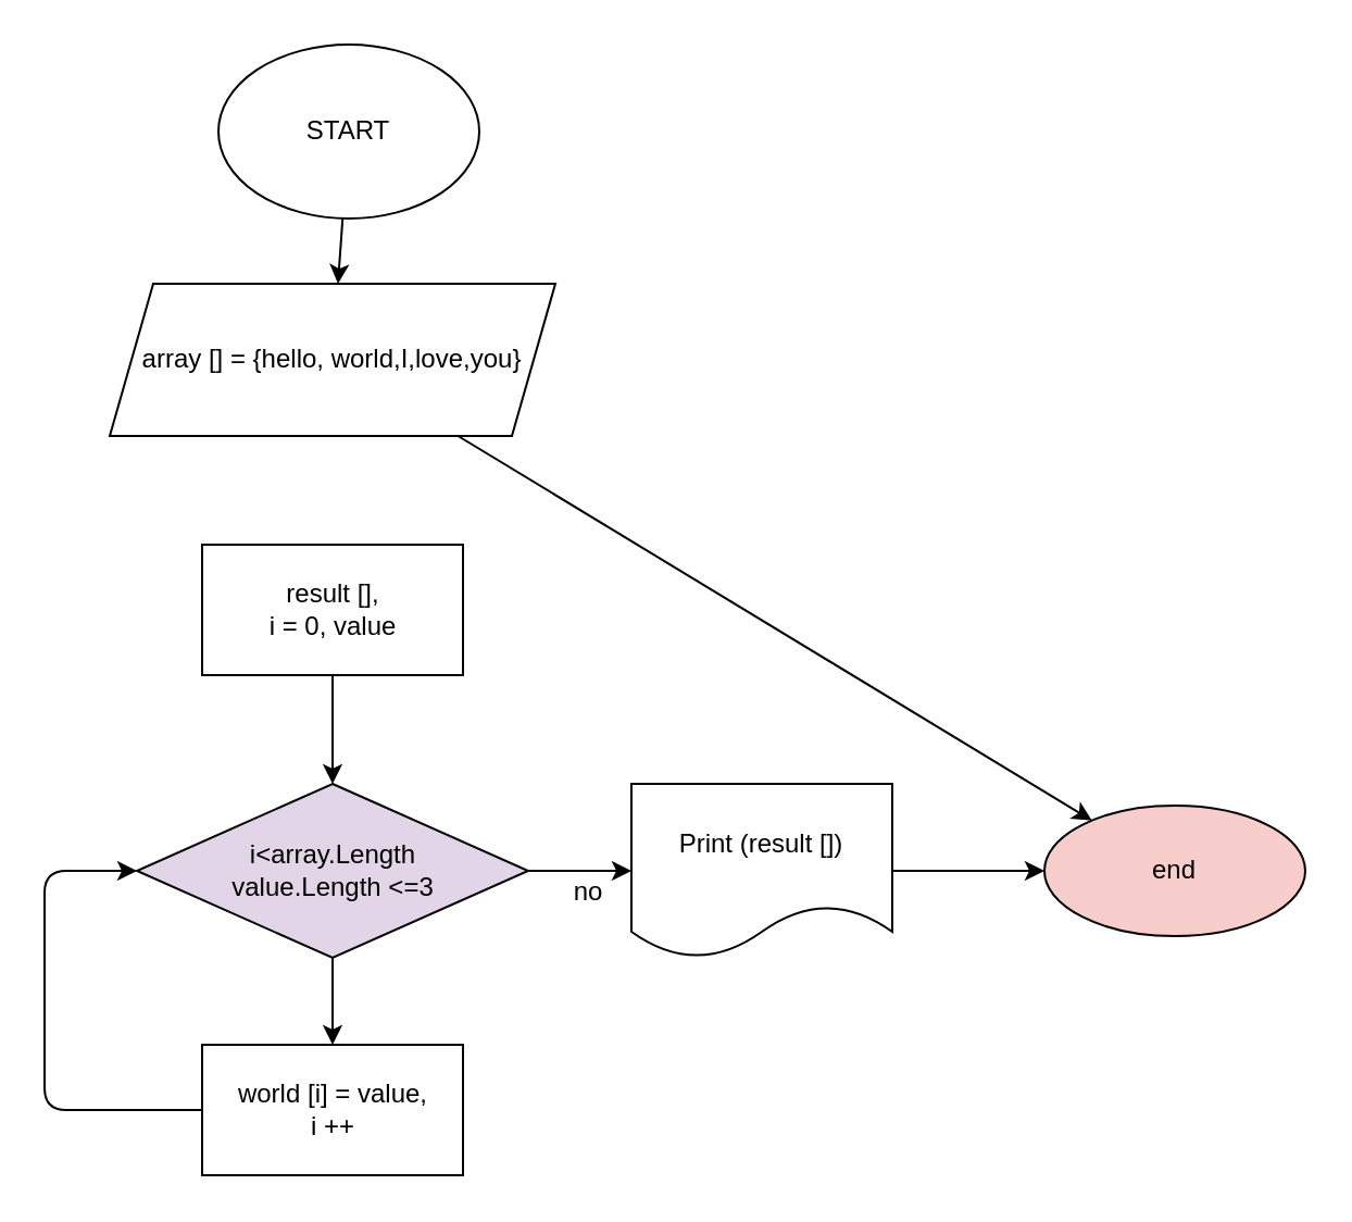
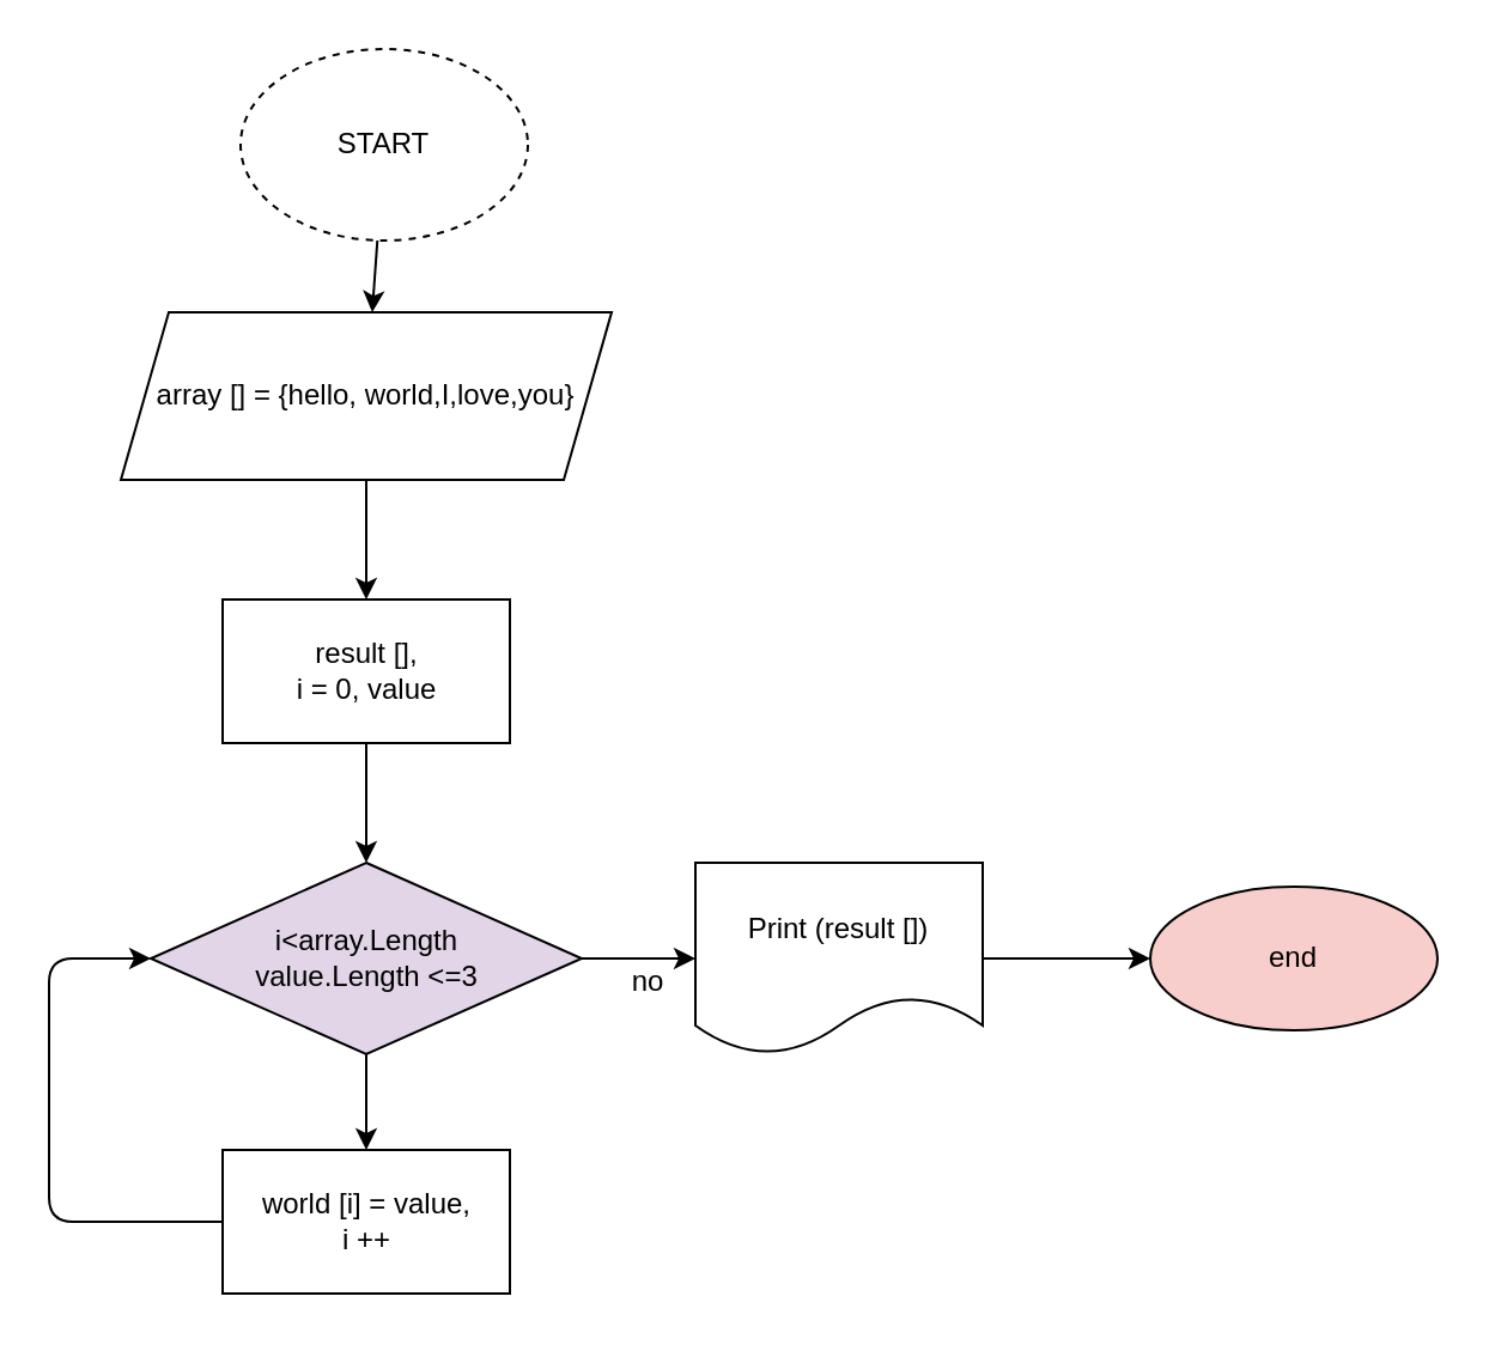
- <mxCell id="3" value="START" style="ellipse;whiteSpace=wrap;html=1;" vertex="1" parent="1"><mxGeometry x="100" y="20" width="120" height="80" as="geometry" /></mxCell>
+ <mxCell id="3" value="START" style="ellipse;whiteSpace=wrap;html=1;dashed=1;" vertex="1" parent="1"><mxGeometry x="100" y="20" width="120" height="80" as="geometry" /></mxCell>
- <mxCell id="4" value="" style="edgeStyle=none;html=1;" edge="1" parent="1" source="5" target="13"><mxGeometry relative="1" as="geometry" /></mxCell>
+ <mxCell id="4" value="" style="edgeStyle=none;html=1;" edge="1" parent="1" source="5" target="7"><mxGeometry relative="1" as="geometry" /></mxCell>
